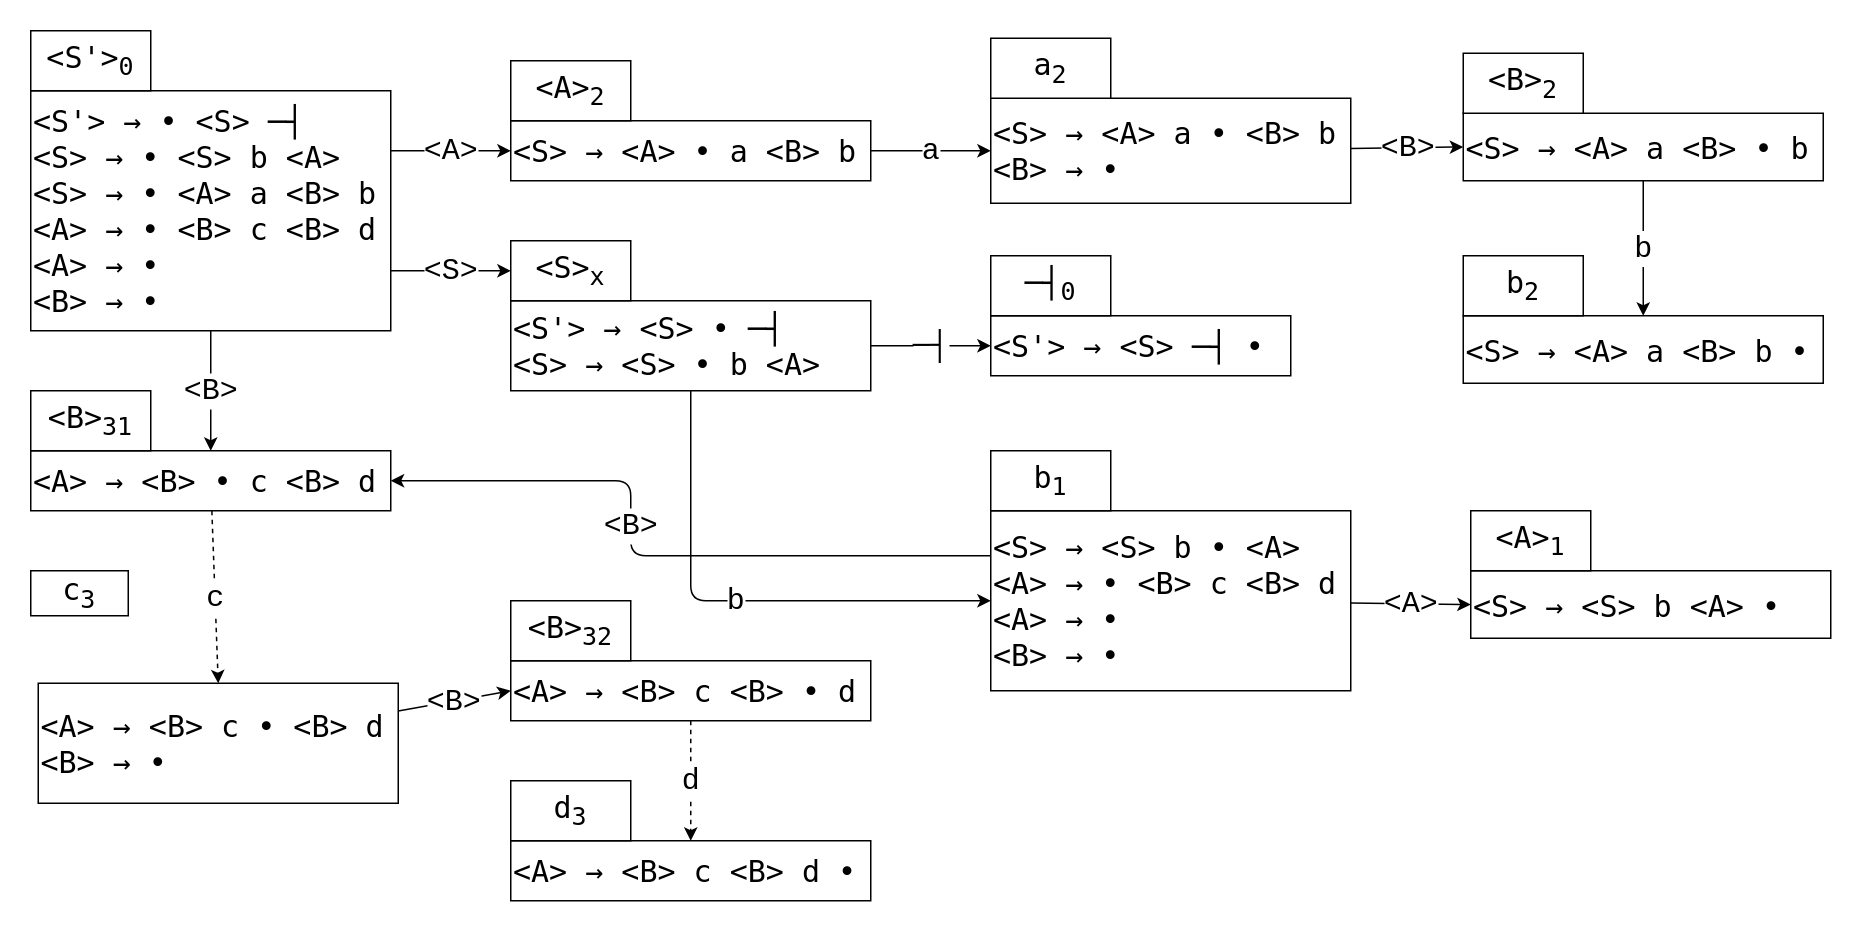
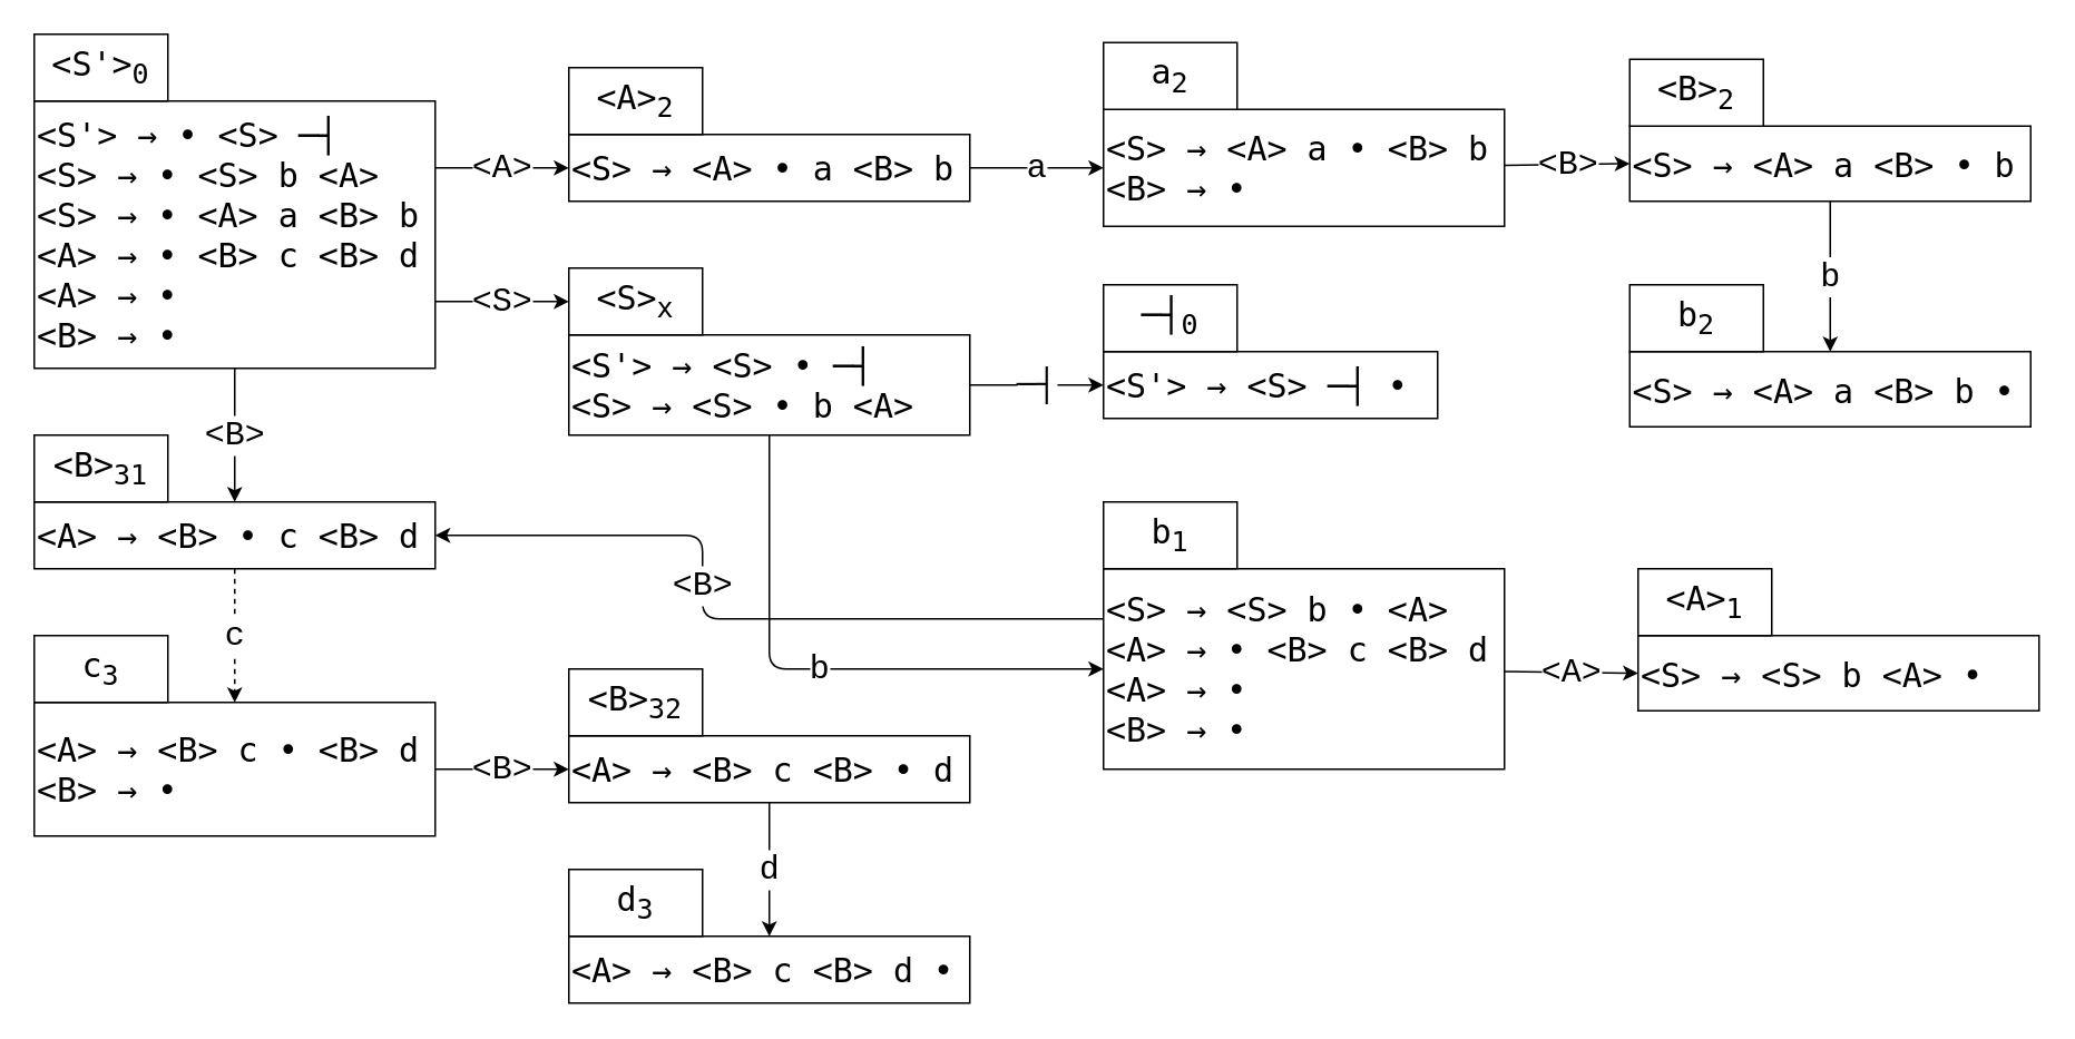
- <mxCell id="21" value="&lt;pre style=&quot;font-size: 20px&quot;&gt;c&lt;sub&gt;3&lt;/sub&gt;&lt;/pre&gt;" style="rounded=0;whiteSpace=wrap;html=1;" parent="1" vertex="1"><mxGeometry x="20" y="380" width="65" height="30" as="geometry" /></mxCell>
+ <mxCell id="21" value="&lt;pre style=&quot;font-size: 20px&quot;&gt;c&lt;sub&gt;3&lt;/sub&gt;&lt;/pre&gt;" style="rounded=0;whiteSpace=wrap;html=1;" parent="1" vertex="1"><mxGeometry x="20" y="380" width="80" height="40" as="geometry" /></mxCell>
- <mxCell id="20" value="&lt;pre style=&quot;font-size: 20px&quot;&gt;&lt;pre&gt;&amp;lt;A&amp;gt; → &amp;lt;B&amp;gt; c • &amp;lt;B&amp;gt; d&lt;br/&gt;&amp;lt;B&amp;gt; → •&lt;/pre&gt;&lt;/pre&gt;" style="rounded=0;whiteSpace=wrap;html=1;align=left;" parent="1" vertex="1"><mxGeometry x="25" y="455" width="240" height="80" as="geometry" /></mxCell>
+ <mxCell id="20" value="&lt;pre style=&quot;font-size: 20px&quot;&gt;&lt;pre&gt;&amp;lt;A&amp;gt; → &amp;lt;B&amp;gt; c • &amp;lt;B&amp;gt; d&lt;br/&gt;&amp;lt;B&amp;gt; → •&lt;/pre&gt;&lt;/pre&gt;" style="rounded=0;whiteSpace=wrap;html=1;align=left;" parent="1" vertex="1"><mxGeometry x="20" y="420" width="240" height="80" as="geometry" /></mxCell>
- <mxCell id="22" value="d" style="edgeStyle=none;html=1;entryX=0.5;entryY=0;entryDx=0;entryDy=0;fontFamily=Courier New;fontSize=20;dashed=1;" parent="1" source="23" target="25" edge="1"><mxGeometry relative="1" as="geometry" /></mxCell>
+ <mxCell id="22" value="d" style="edgeStyle=none;html=1;entryX=0.5;entryY=0;entryDx=0;entryDy=0;fontFamily=Courier New;fontSize=20;" parent="1" source="23" target="25" edge="1"><mxGeometry relative="1" as="geometry" /></mxCell>
